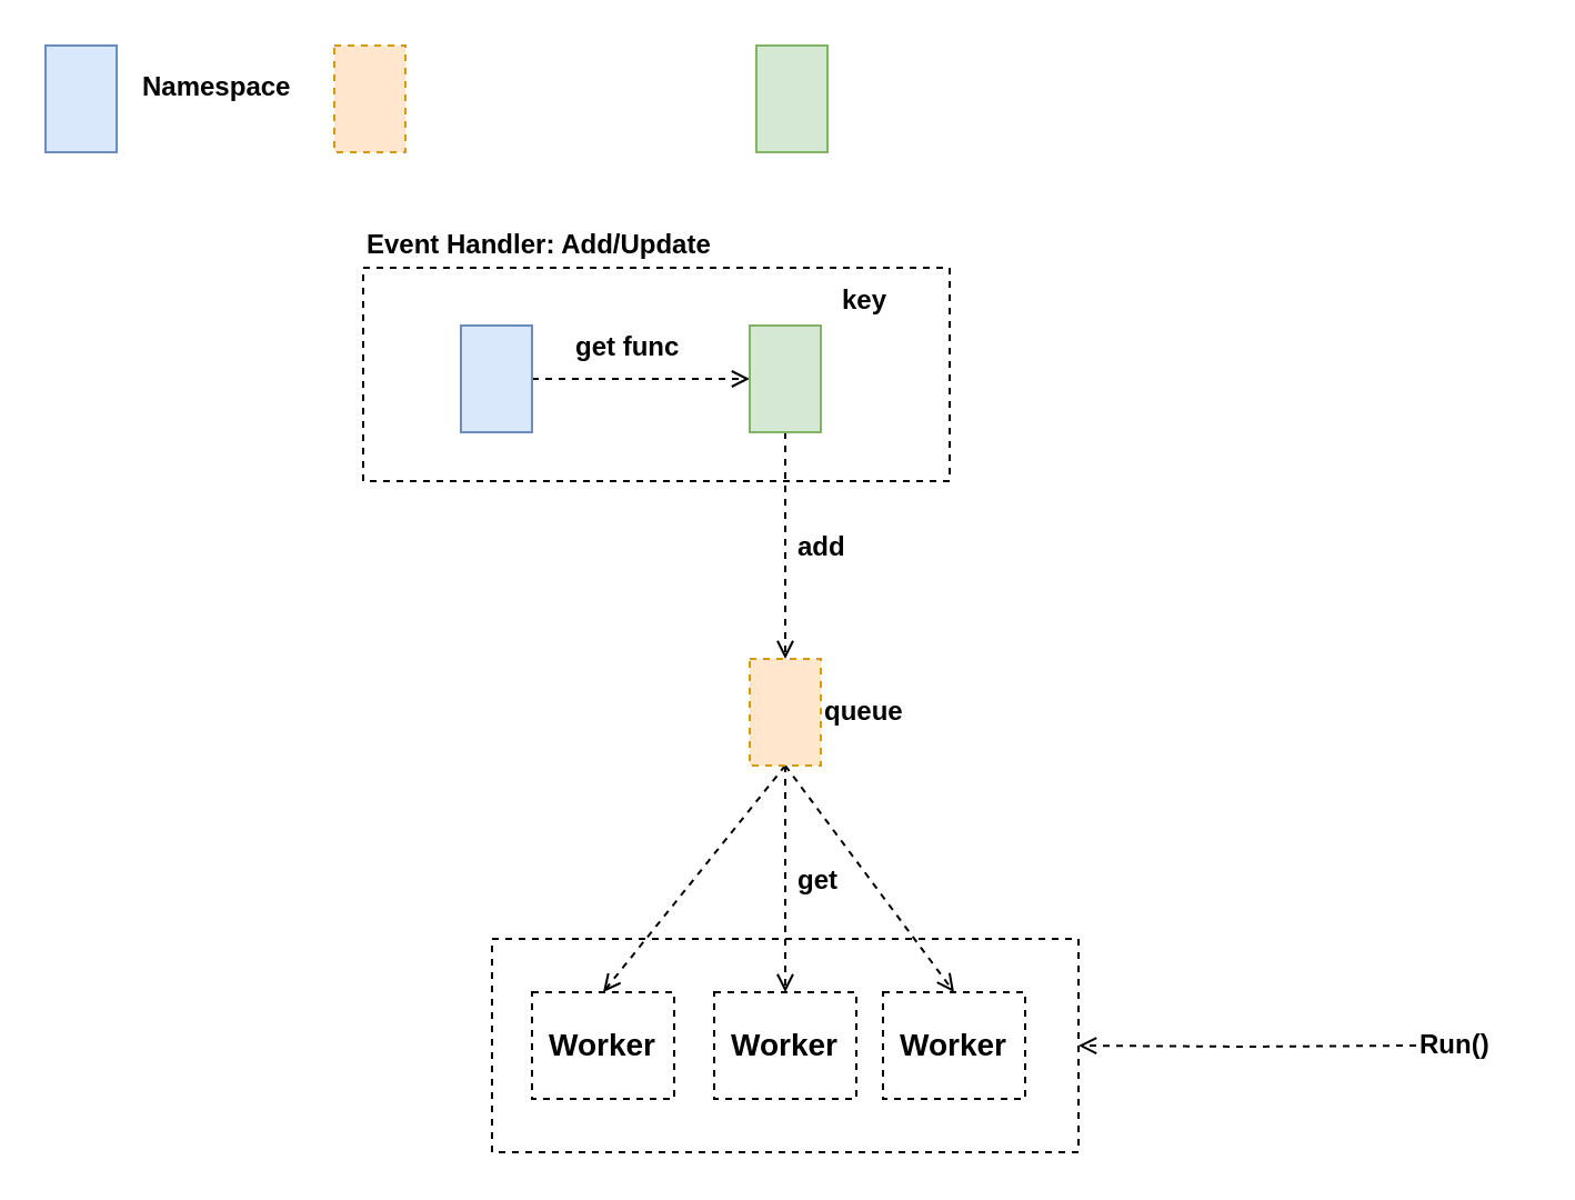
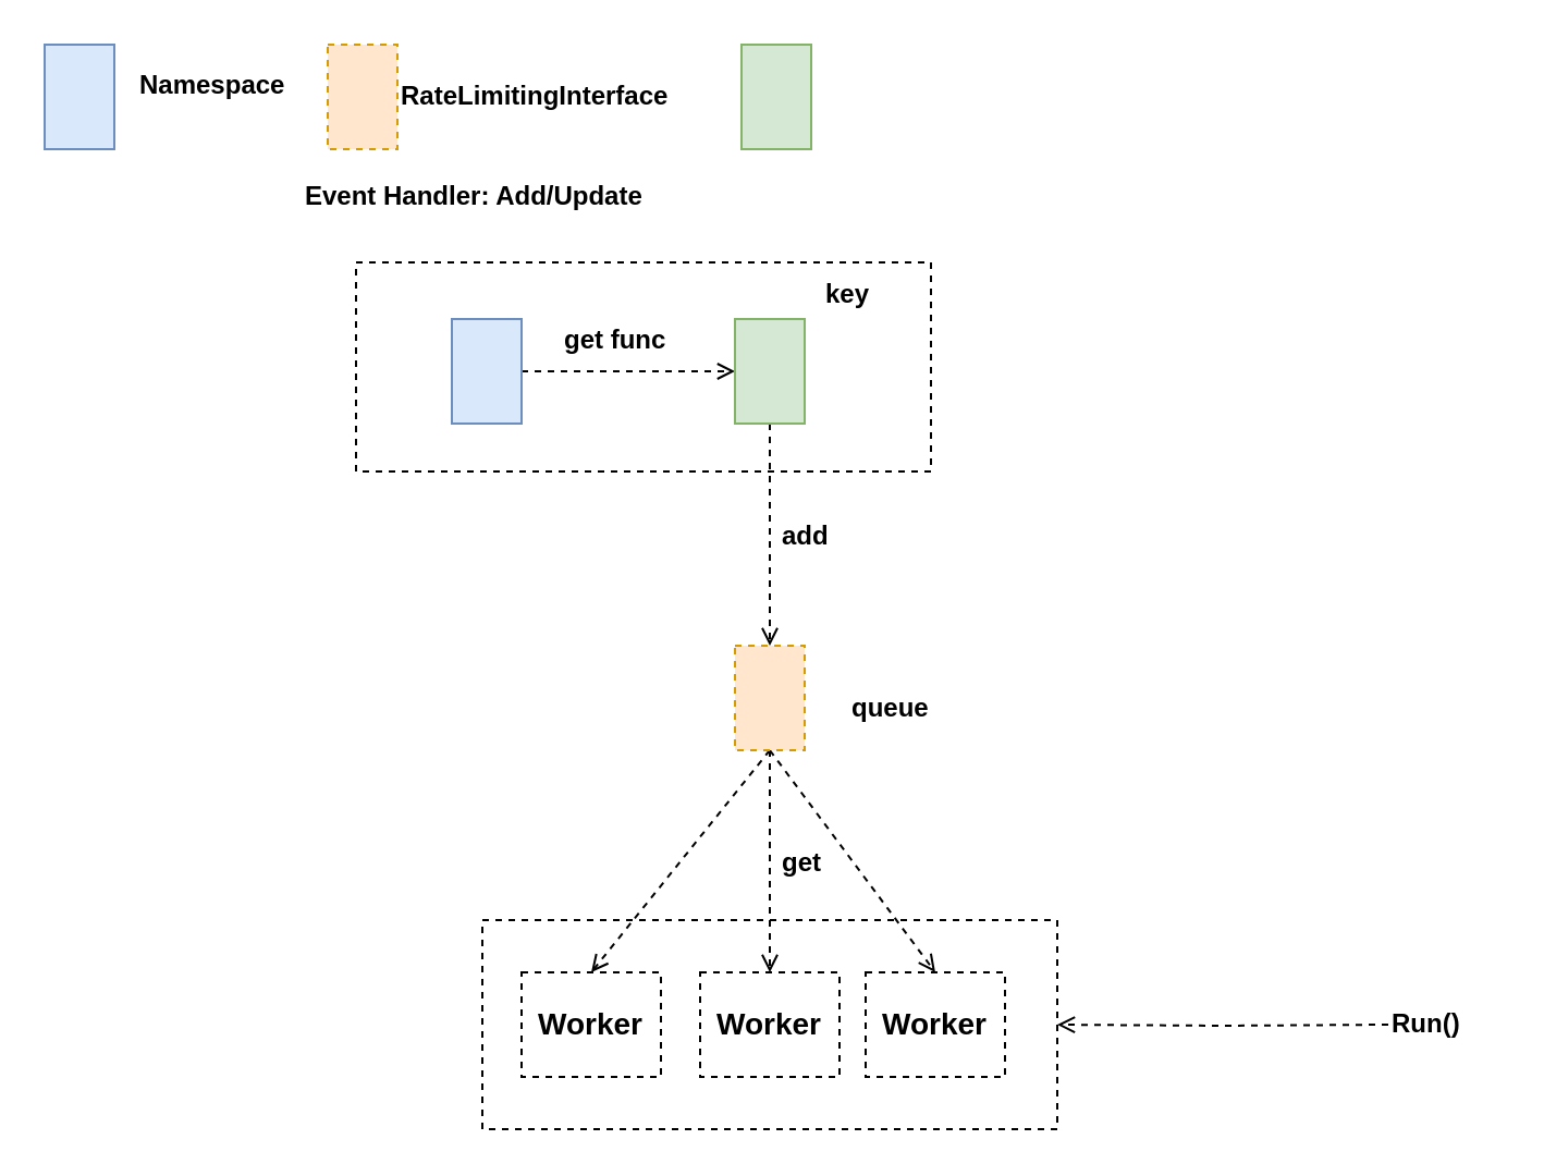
+ <mxCell id="8" value="RateLimitingInterface" style="text;html=1;align=left;verticalAlign=middle;resizable=0;points=[];autosize=1;fontSize=12;fontStyle=1" vertex="1" parent="1"><mxGeometry x="182" y="34" width="140" height="20" as="geometry" /></mxCell>
- <mxCell id="21" value="Event Handler: Add/Update" style="text;html=1;align=left;verticalAlign=middle;resizable=0;points=[];autosize=1;fontSize=12;fontStyle=1" vertex="1" parent="1"><mxGeometry x="163" y="100" width="170" height="20" as="geometry" /></mxCell>
+ <mxCell id="21" value="Event Handler: Add/Update" style="text;html=1;align=left;verticalAlign=middle;resizable=0;points=[];autosize=1;fontSize=12;fontStyle=1" vertex="1" parent="1"><mxGeometry x="138" y="80" width="170" height="20" as="geometry" /></mxCell>
- <mxCell id="13" value="queue" style="text;html=1;align=left;verticalAlign=middle;resizable=0;points=[];autosize=1;fontSize=12;fontStyle=1" vertex="1" parent="1"><mxGeometry x="369" y="310" width="50" height="20" as="geometry" /></mxCell>
+ <mxCell id="13" value="queue" style="text;html=1;align=left;verticalAlign=middle;resizable=0;points=[];autosize=1;fontSize=12;fontStyle=1" vertex="1" parent="1"><mxGeometry x="389" y="315" width="50" height="20" as="geometry" /></mxCell>
